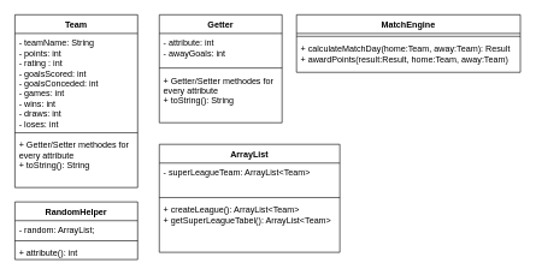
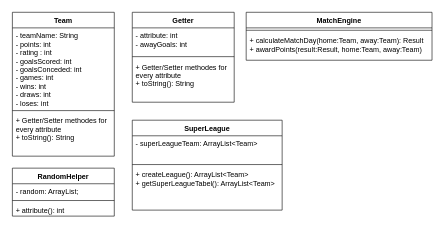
- <mxCell id="17" value="ArrayList" style="swimlane;fontStyle=1;align=center;verticalAlign=top;childLayout=stackLayout;horizontal=1;startSize=26;horizontalStack=0;resizeParent=1;resizeParentMax=0;resizeLast=0;collapsible=1;marginBottom=0;" vertex="1" parent="1"><mxGeometry x="220" y="200" width="250" height="150" as="geometry" /></mxCell>
+ <mxCell id="17" value="SuperLeague" style="swimlane;fontStyle=1;align=center;verticalAlign=top;childLayout=stackLayout;horizontal=1;startSize=26;horizontalStack=0;resizeParent=1;resizeParentMax=0;resizeLast=0;collapsible=1;marginBottom=0;" vertex="1" parent="1"><mxGeometry x="220" y="200" width="250" height="150" as="geometry" /></mxCell>
